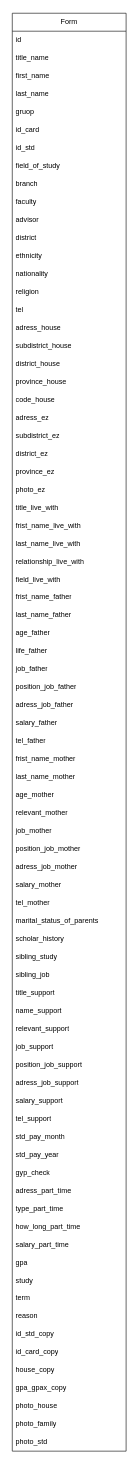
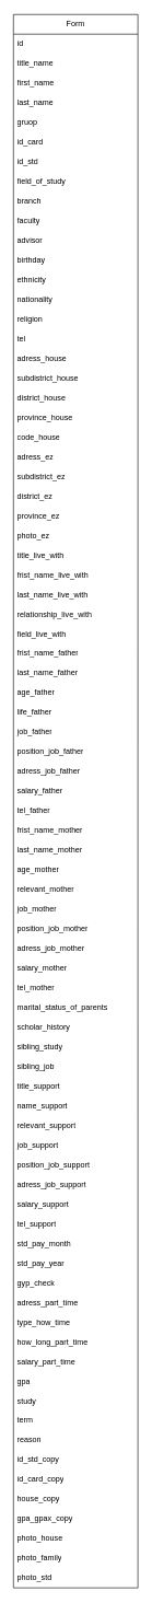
- <mxCell id="14" value="district" style="text;strokeColor=none;fillColor=none;align=left;verticalAlign=middle;spacingLeft=4;spacingRight=4;overflow=hidden;points=[[0,0.5],[1,0.5]];portConstraint=eastwest;rotatable=0;whiteSpace=wrap;html=1;" vertex="1" parent="2"><mxGeometry y="360" width="190" height="30" as="geometry" /></mxCell>
+ <mxCell id="14" value="birthday" style="text;strokeColor=none;fillColor=none;align=left;verticalAlign=middle;spacingLeft=4;spacingRight=4;overflow=hidden;points=[[0,0.5],[1,0.5]];portConstraint=eastwest;rotatable=0;whiteSpace=wrap;html=1;" vertex="1" parent="2"><mxGeometry y="360" width="190" height="30" as="geometry" /></mxCell>
- <mxCell id="68" value="type_part_time" style="text;strokeColor=none;fillColor=none;align=left;verticalAlign=middle;spacingLeft=4;spacingRight=4;overflow=hidden;points=[[0,0.5],[1,0.5]];portConstraint=eastwest;rotatable=0;whiteSpace=wrap;html=1;" vertex="1" parent="2"><mxGeometry y="1980" width="190" height="30" as="geometry" /></mxCell>
+ <mxCell id="68" value="type_how_time" style="text;strokeColor=none;fillColor=none;align=left;verticalAlign=middle;spacingLeft=4;spacingRight=4;overflow=hidden;points=[[0,0.5],[1,0.5]];portConstraint=eastwest;rotatable=0;whiteSpace=wrap;html=1;" vertex="1" parent="2"><mxGeometry y="1980" width="190" height="30" as="geometry" /></mxCell>
